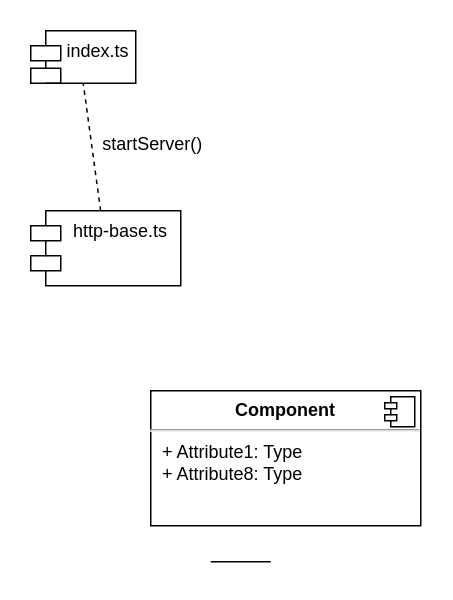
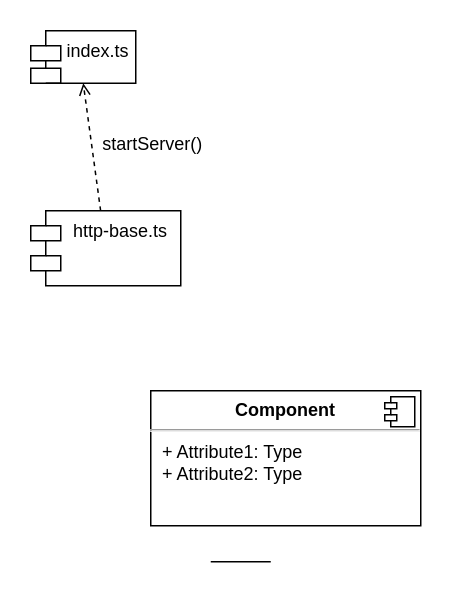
- <mxCell id="2" value="" style="endArrow=none;html=1;rounded=0;align=center;verticalAlign=bottom;dashed=1;endFill=0;labelBackgroundColor=none;entryX=0.5;entryY=1;entryDx=0;entryDy=0;" edge="1" parent="1" source="5" target="4"><mxGeometry relative="1" as="geometry"><mxPoint x="0" y="120" as="sourcePoint" /><mxPoint x="-160" y="120" as="targetPoint" /></mxGeometry></mxCell>
+ <mxCell id="2" value="" style="endArrow=open;html=1;rounded=0;align=center;verticalAlign=bottom;dashed=1;endFill=0;labelBackgroundColor=none;entryX=0.5;entryY=1;entryDx=0;entryDy=0;" edge="1" parent="1" source="5" target="4"><mxGeometry relative="1" as="geometry"><mxPoint x="0" y="120" as="sourcePoint" /><mxPoint x="-160" y="120" as="targetPoint" /></mxGeometry></mxCell>
- <mxCell id="6" value="&lt;p style=&quot;margin:0px;margin-top:6px;text-align:center;&quot;&gt;&lt;b&gt;Component&lt;/b&gt;&lt;/p&gt;&lt;hr/&gt;&lt;p style=&quot;margin:0px;margin-left:8px;&quot;&gt;+ Attribute1: Type&lt;br/&gt;+ Attribute8: Type&lt;/p&gt;" style="align=left;overflow=fill;html=1;dropTarget=0;" vertex="1" parent="1"><mxGeometry x="100" y="260" width="180" height="90" as="geometry" /></mxCell>
+ <mxCell id="6" value="&lt;p style=&quot;margin:0px;margin-top:6px;text-align:center;&quot;&gt;&lt;b&gt;Component&lt;/b&gt;&lt;/p&gt;&lt;hr/&gt;&lt;p style=&quot;margin:0px;margin-left:8px;&quot;&gt;+ Attribute1: Type&lt;br/&gt;+ Attribute2: Type&lt;/p&gt;" style="align=left;overflow=fill;html=1;dropTarget=0;" vertex="1" parent="1"><mxGeometry x="100" y="260" width="180" height="90" as="geometry" /></mxCell>
